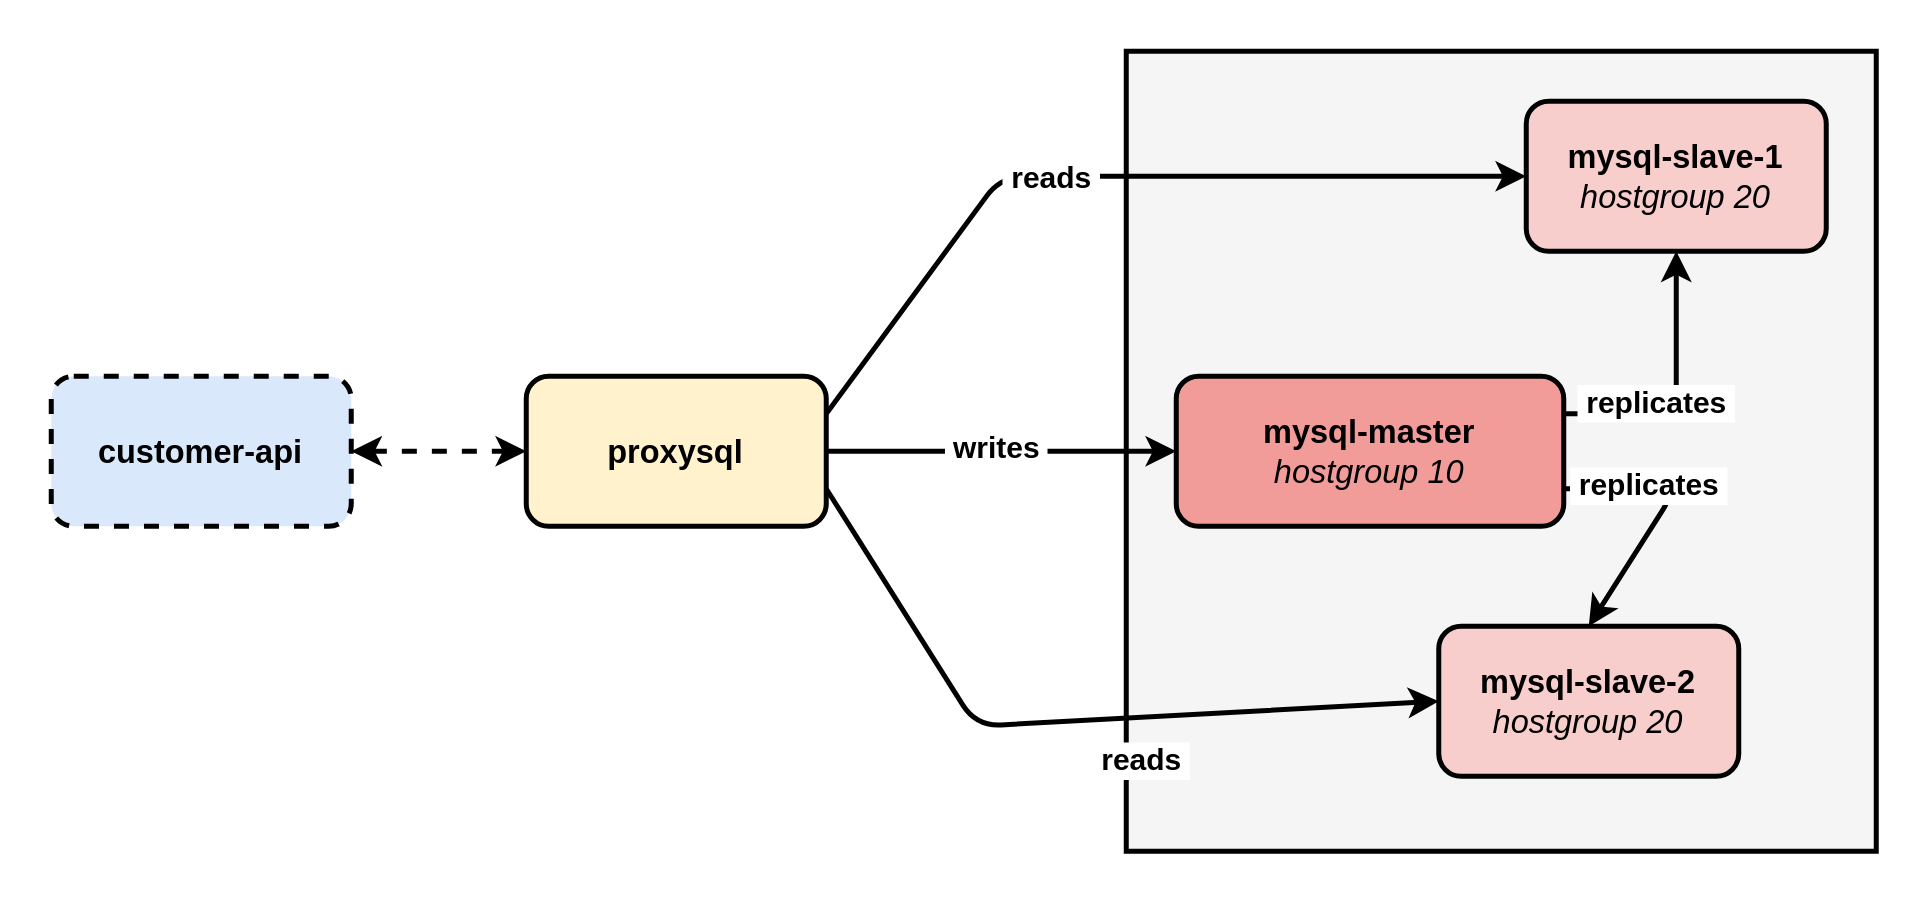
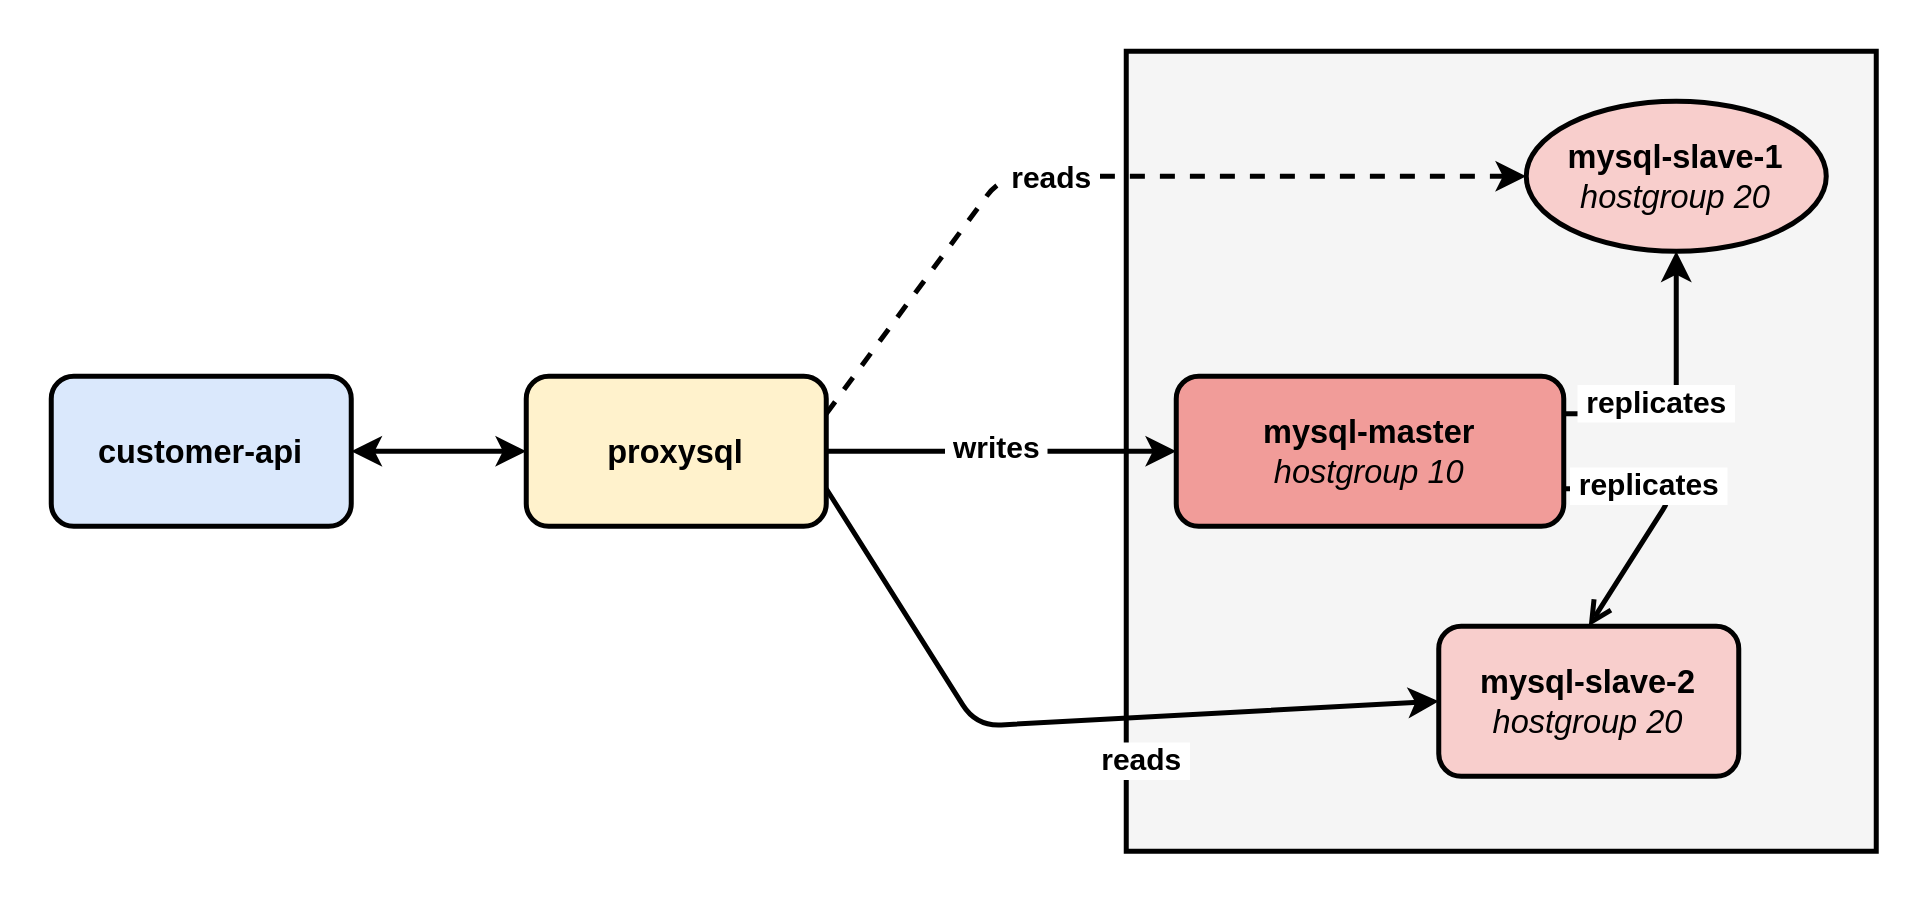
- <mxCell id="5" value="&lt;font style=&quot;font-size: 13px&quot;&gt;&lt;b&gt;mysql-slave-1&lt;br&gt;&lt;/b&gt;&lt;i&gt;hostgroup 20&lt;/i&gt;&lt;/font&gt;&lt;b&gt;&lt;br&gt;&lt;/b&gt;" style="rounded=1;whiteSpace=wrap;html=1;strokeWidth=2;fillColor=#f8cecc;strokeColor=#000000;" vertex="1" parent="1"><mxGeometry x="610" y="40" width="120" height="60" as="geometry" /></mxCell>
+ <mxCell id="5" value="&lt;font style=&quot;font-size: 13px&quot;&gt;&lt;b&gt;mysql-slave-1&lt;br&gt;&lt;/b&gt;&lt;i&gt;hostgroup 20&lt;/i&gt;&lt;/font&gt;&lt;b&gt;&lt;br&gt;&lt;/b&gt;" style="ellipse;whiteSpace=wrap;html=1;strokeWidth=2;fillColor=#f8cecc;strokeColor=#000000;" vertex="1" parent="1"><mxGeometry x="610" y="40" width="120" height="60" as="geometry" /></mxCell>
- <mxCell id="9" value="" style="endArrow=classic;html=1;strokeWidth=2;entryX=0;entryY=0.5;entryDx=0;entryDy=0;exitX=1;exitY=0.25;exitDx=0;exitDy=0;" edge="1" parent="1" source="4" target="5"><mxGeometry width="50" height="50" relative="1" as="geometry"><mxPoint x="350" y="150" as="sourcePoint" /><mxPoint x="400" y="100" as="targetPoint" /><Array as="points"><mxPoint x="400" y="70" /></Array></mxGeometry></mxCell>
+ <mxCell id="9" value="" style="endArrow=classic;html=1;strokeWidth=2;entryX=0;entryY=0.5;entryDx=0;entryDy=0;exitX=1;exitY=0.25;exitDx=0;exitDy=0;dashed=1;" edge="1" parent="1" source="4" target="5"><mxGeometry width="50" height="50" relative="1" as="geometry"><mxPoint x="350" y="150" as="sourcePoint" /><mxPoint x="400" y="100" as="targetPoint" /><Array as="points"><mxPoint x="400" y="70" /></Array></mxGeometry></mxCell>
- <mxCell id="3" value="&lt;font style=&quot;font-size: 13px&quot;&gt;customer-api&lt;/font&gt;" style="rounded=1;whiteSpace=wrap;html=1;fontStyle=1;strokeWidth=2;fillColor=#dae8fc;strokeColor=#000000;dashed=1;" vertex="1" parent="1"><mxGeometry x="20" y="150" width="120" height="60" as="geometry" /></mxCell>
+ <mxCell id="3" value="&lt;font style=&quot;font-size: 13px&quot;&gt;customer-api&lt;/font&gt;" style="rounded=1;whiteSpace=wrap;html=1;fontStyle=1;strokeWidth=2;fillColor=#dae8fc;strokeColor=#000000;" vertex="1" parent="1"><mxGeometry x="20" y="150" width="120" height="60" as="geometry" /></mxCell>
- <mxCell id="8" value="" style="endArrow=classic;startArrow=classic;html=1;exitX=1;exitY=0.5;exitDx=0;exitDy=0;entryX=0;entryY=0.5;entryDx=0;entryDy=0;strokeWidth=2;dashed=1;" edge="1" parent="1" source="3" target="4"><mxGeometry width="50" height="50" relative="1" as="geometry"><mxPoint x="160" y="290" as="sourcePoint" /><mxPoint x="210" y="240" as="targetPoint" /></mxGeometry></mxCell>
+ <mxCell id="8" value="" style="endArrow=classic;startArrow=classic;html=1;exitX=1;exitY=0.5;exitDx=0;exitDy=0;entryX=0;entryY=0.5;entryDx=0;entryDy=0;strokeWidth=2;" edge="1" parent="1" source="3" target="4"><mxGeometry width="50" height="50" relative="1" as="geometry"><mxPoint x="160" y="290" as="sourcePoint" /><mxPoint x="210" y="240" as="targetPoint" /></mxGeometry></mxCell>
- <mxCell id="15" value="" style="endArrow=classic;html=1;strokeWidth=2;exitX=1;exitY=0.75;exitDx=0;exitDy=0;entryX=0.5;entryY=0;entryDx=0;entryDy=0;" edge="1" parent="1" source="6" target="7"><mxGeometry width="50" height="50" relative="1" as="geometry"><mxPoint x="680" y="240" as="sourcePoint" /><mxPoint x="730" y="190" as="targetPoint" /><Array as="points"><mxPoint x="670" y="195" /></Array></mxGeometry></mxCell>
+ <mxCell id="15" value="" style="endArrow=open;html=1;strokeWidth=2;exitX=1;exitY=0.75;exitDx=0;exitDy=0;entryX=0.5;entryY=0;entryDx=0;entryDy=0;" edge="1" parent="1" source="6" target="7"><mxGeometry width="50" height="50" relative="1" as="geometry"><mxPoint x="680" y="240" as="sourcePoint" /><mxPoint x="730" y="190" as="targetPoint" /><Array as="points"><mxPoint x="670" y="195" /></Array></mxGeometry></mxCell>
